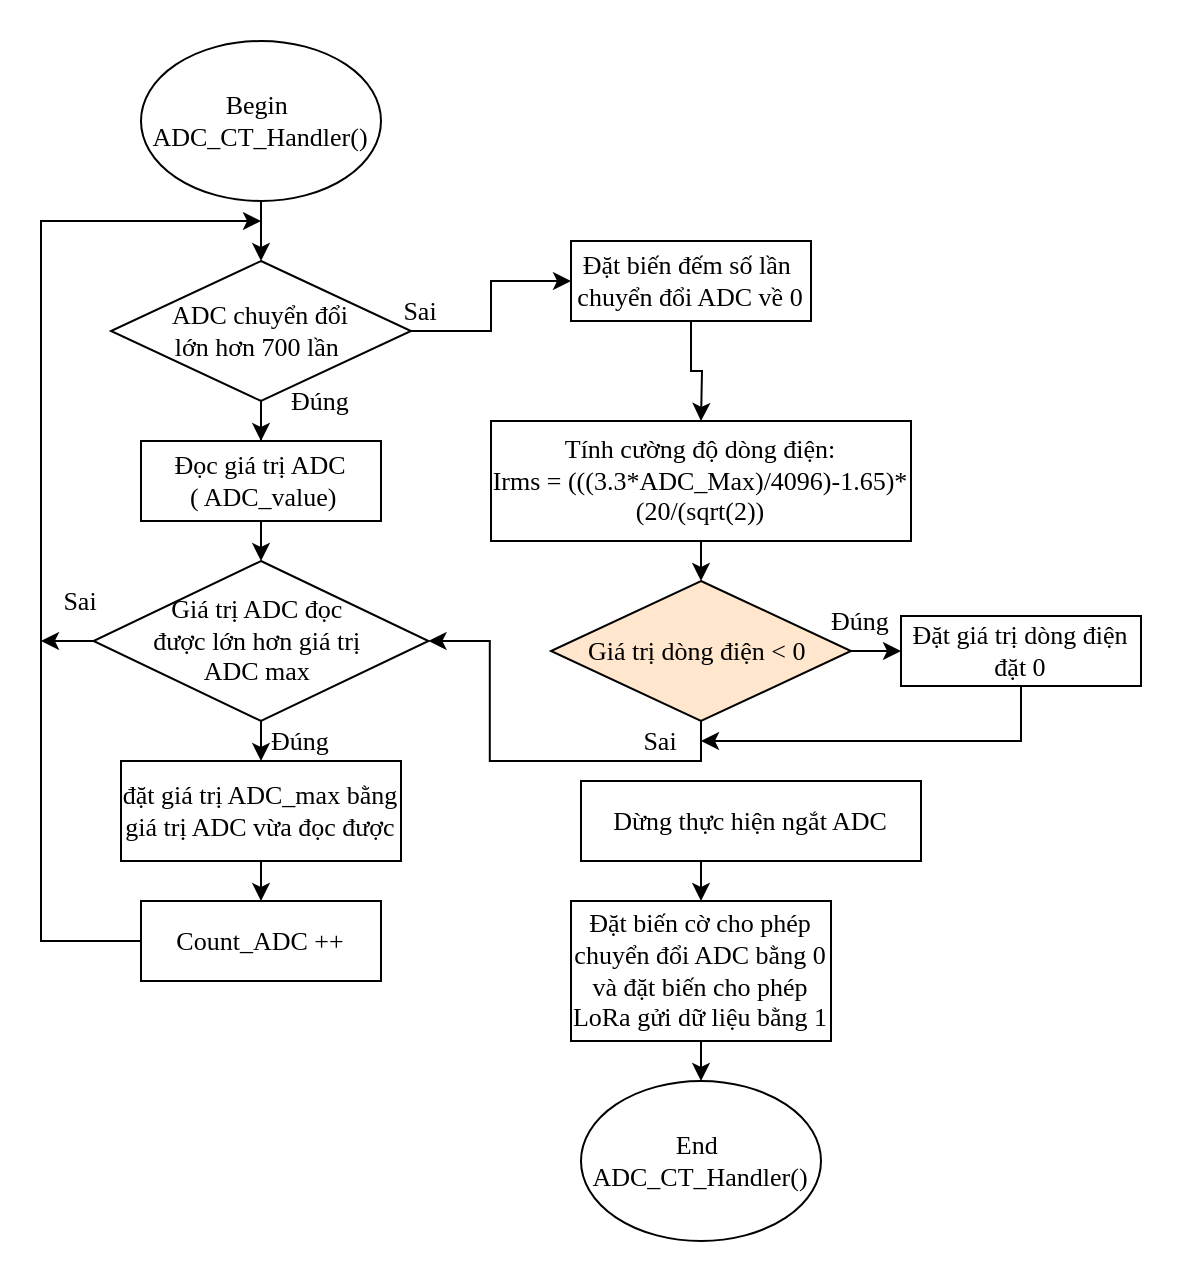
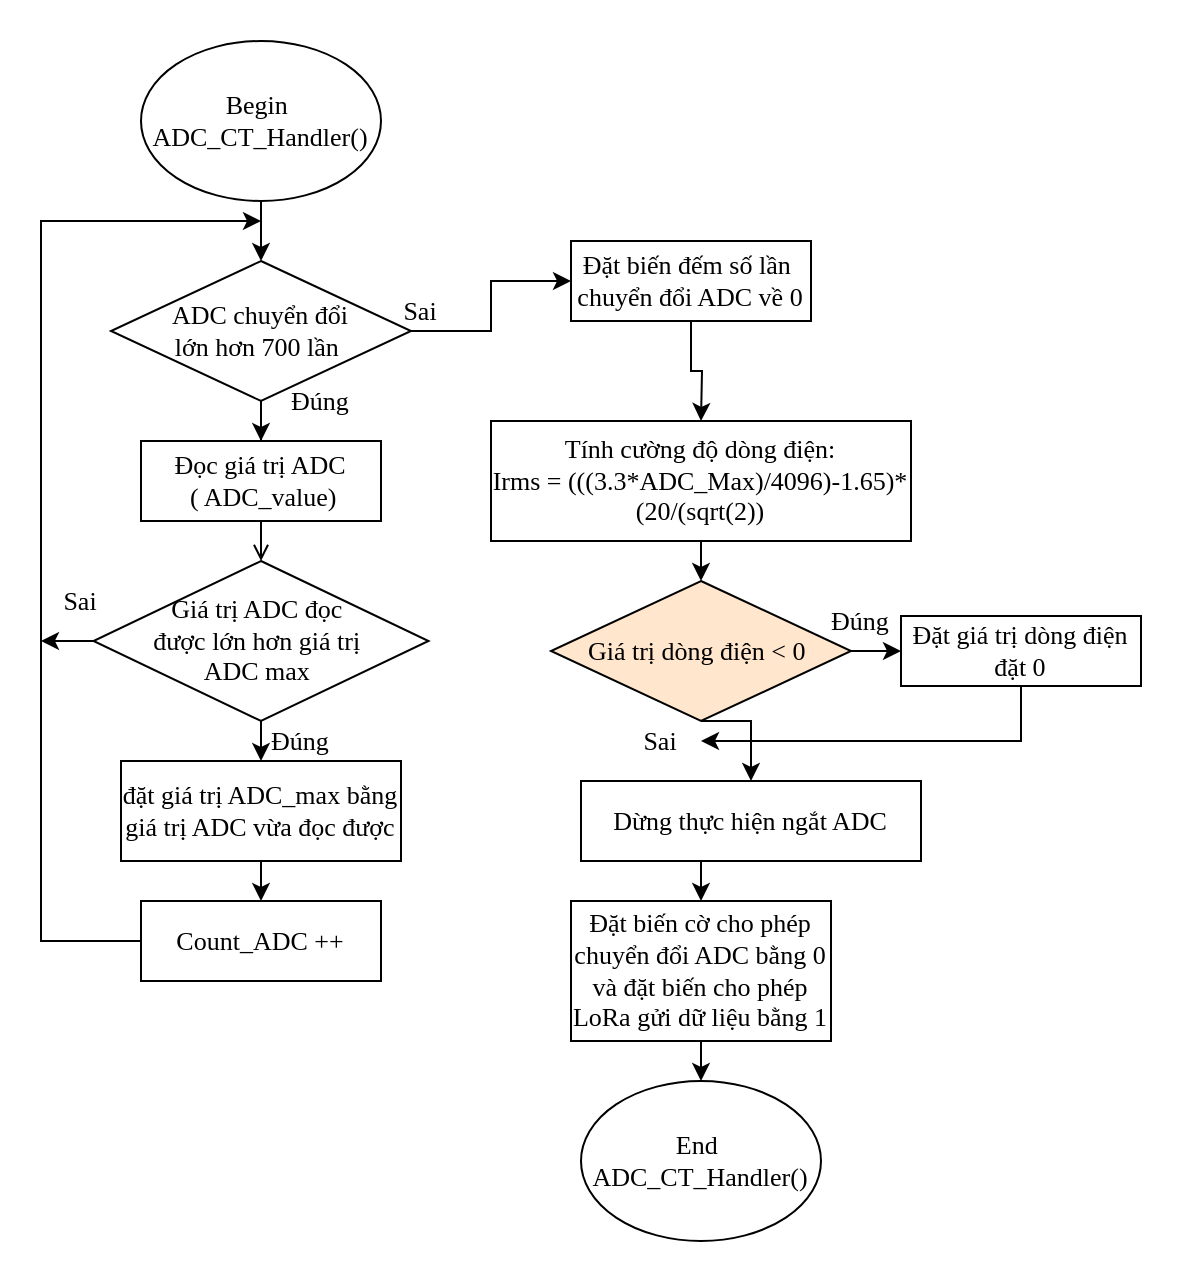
- <mxCell id="7" style="edgeStyle=orthogonalEdgeStyle;rounded=0;orthogonalLoop=1;jettySize=auto;html=1;exitX=0.5;exitY=1;exitDx=0;exitDy=0;entryX=0.5;entryY=0;entryDx=0;entryDy=0;fontFamily=Times New Roman;fontSize=13;" parent="1" source="8" target="11" edge="1"><mxGeometry relative="1" as="geometry" /></mxCell>
+ <mxCell id="7" style="edgeStyle=orthogonalEdgeStyle;rounded=0;orthogonalLoop=1;jettySize=auto;html=1;exitX=0.5;exitY=1;exitDx=0;exitDy=0;entryX=0.5;entryY=0;entryDx=0;entryDy=0;fontFamily=Times New Roman;fontSize=13;endArrow=open;" parent="1" source="8" target="11" edge="1"><mxGeometry relative="1" as="geometry" /></mxCell>
- <mxCell id="21" style="edgeStyle=orthogonalEdgeStyle;rounded=0;orthogonalLoop=1;jettySize=auto;html=1;exitX=0.5;exitY=1;exitDx=0;exitDy=0;fontFamily=Times New Roman;fontSize=13;" parent="1" source="22" target="11" edge="1"><mxGeometry relative="1" as="geometry" /></mxCell>
+ <mxCell id="21" style="edgeStyle=orthogonalEdgeStyle;rounded=0;orthogonalLoop=1;jettySize=auto;html=1;exitX=0.5;exitY=1;exitDx=0;exitDy=0;entryX=0.5;entryY=0;entryDx=0;entryDy=0;fontFamily=Times New Roman;fontSize=13;" parent="1" source="22" target="26" edge="1"><mxGeometry relative="1" as="geometry" /></mxCell>
